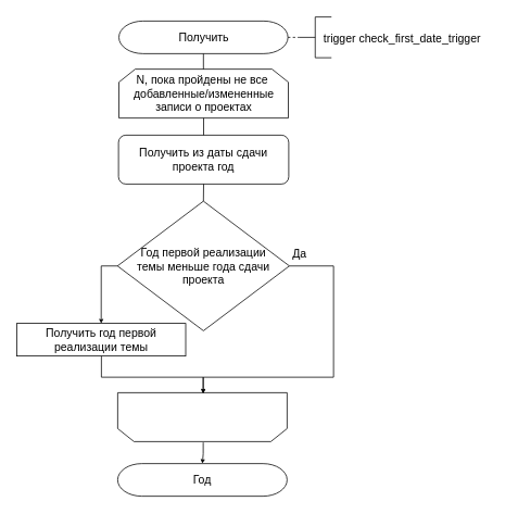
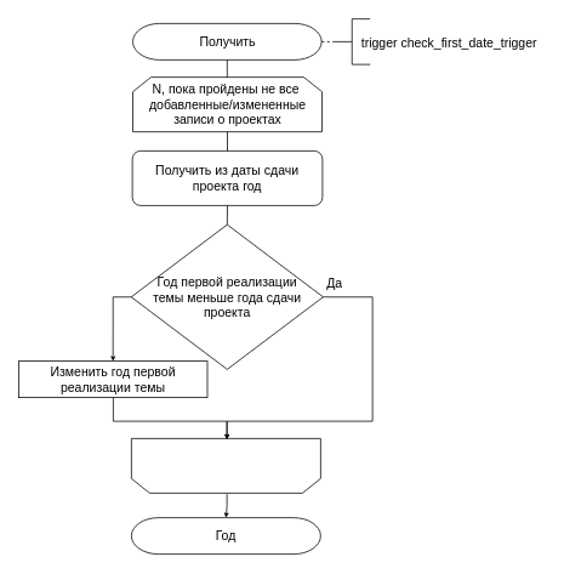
- <mxCell id="16" value="Получить год первой реализации темы" style="shape=stencil(tVTRboMwDPyavFYh2T5gYtt/pKlXotIkcrJ1/fuaGKQiBq0mQEjgu3B3Bhyh69SYCEJJb84g9LtQKmKwkBLdEdww9iK5vHBZDbVJEWxm8MegM/sWmEkZwwku7pB7CecbQJc7Vn8I+UZrulPXNnhPIi74NGLueBIzztOz8pfFevvrqIqkf4YM2IdkVKjP52V3r9sIVxvlHcsO6VfPu57wOHG11YdbTbj6v6yuCZn7uXW9N/Z0xPDtD3+G+XJta0MbkEq+Fi+htOyP5Wai6QZvQgw0dmO7PE4PRn/OmPCJd0FnGqZWA8KDN8G7yYLr7IJiPXEoKG99BbgB);whiteSpace=wrap;html=1;fontFamily=Helvetica;fontSize=14;spacingBottom=0;fontColor=default;align=center;strokeColor=default;fillColor=default;fontStyle=0" parent="1" vertex="1"><mxGeometry x="20" y="396" width="207.5" height="40" as="geometry" /></mxCell>
+ <mxCell id="16" value="Изменить год первой реализации темы" style="shape=stencil(tVTRboMwDPyavFYh2T5gYtt/pKlXotIkcrJ1/fuaGKQiBq0mQEjgu3B3Bhyh69SYCEJJb84g9LtQKmKwkBLdEdww9iK5vHBZDbVJEWxm8MegM/sWmEkZwwku7pB7CecbQJc7Vn8I+UZrulPXNnhPIi74NGLueBIzztOz8pfFevvrqIqkf4YM2IdkVKjP52V3r9sIVxvlHcsO6VfPu57wOHG11YdbTbj6v6yuCZn7uXW9N/Z0xPDtD3+G+XJta0MbkEq+Fi+htOyP5Wai6QZvQgw0dmO7PE4PRn/OmPCJd0FnGqZWA8KDN8G7yYLr7IJiPXEoKG99BbgB);whiteSpace=wrap;html=1;fontFamily=Helvetica;fontSize=14;spacingBottom=0;fontColor=default;align=center;strokeColor=default;fillColor=default;fontStyle=0" parent="1" vertex="1"><mxGeometry x="20" y="396" width="207.5" height="40" as="geometry" /></mxCell>
